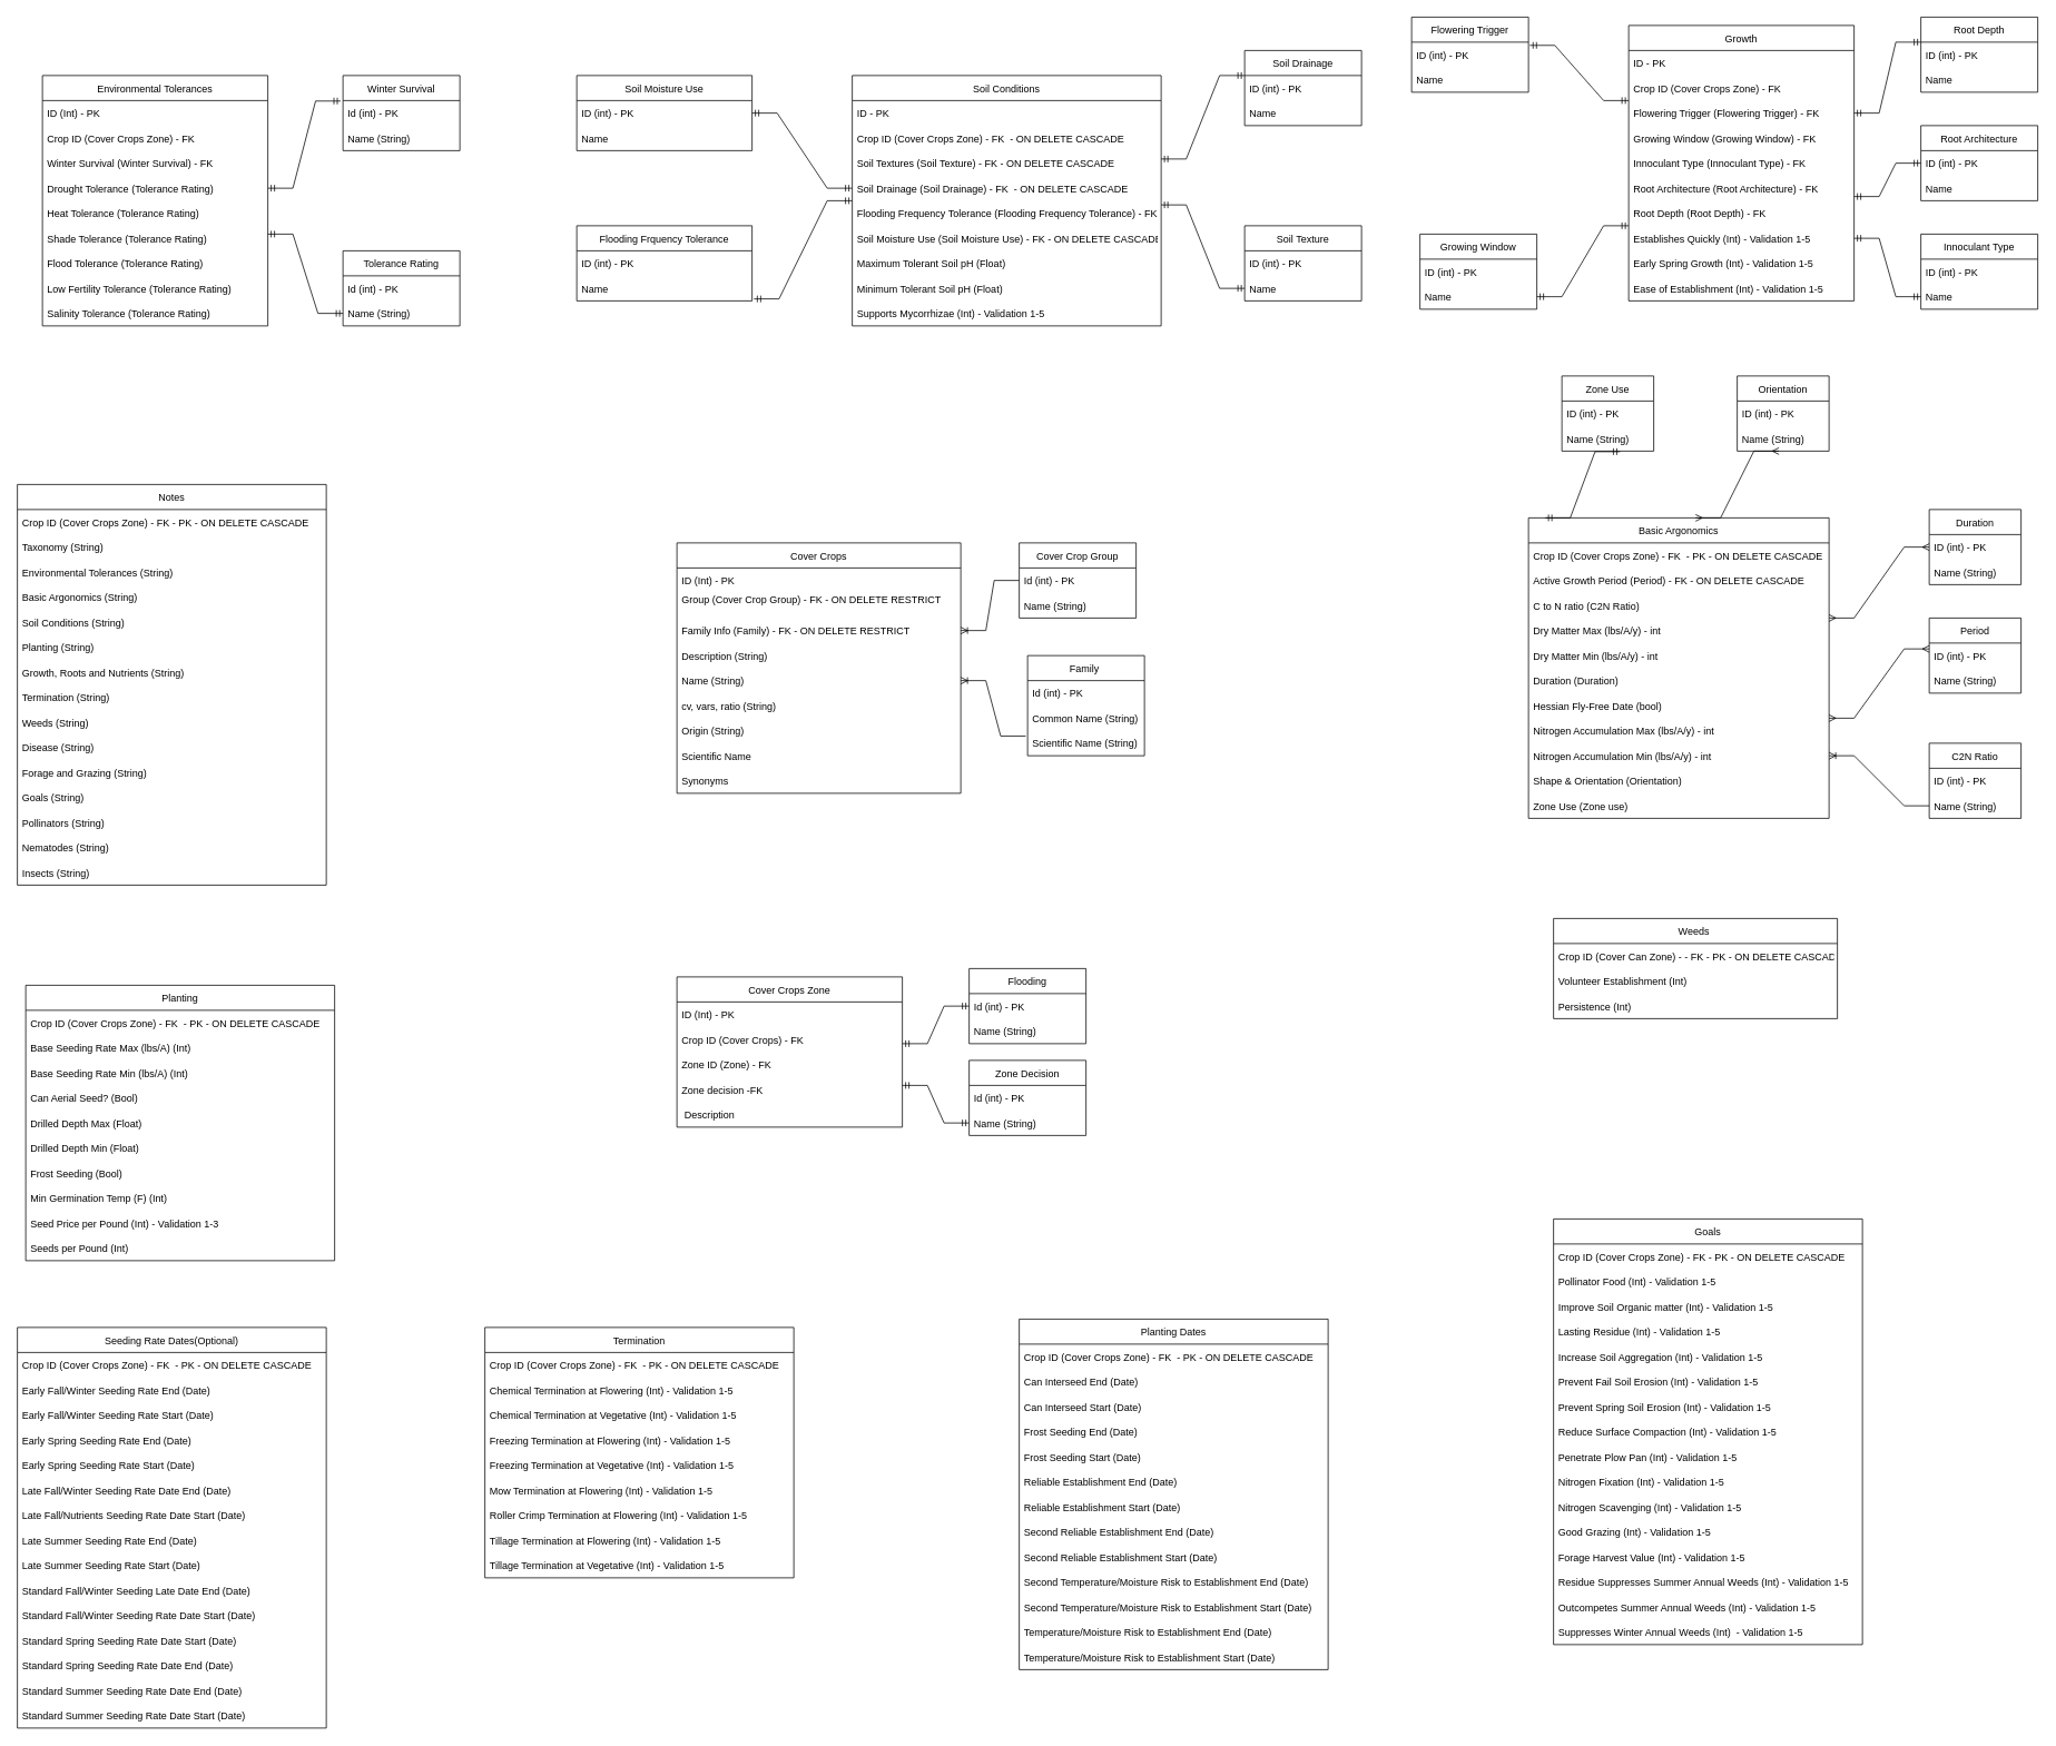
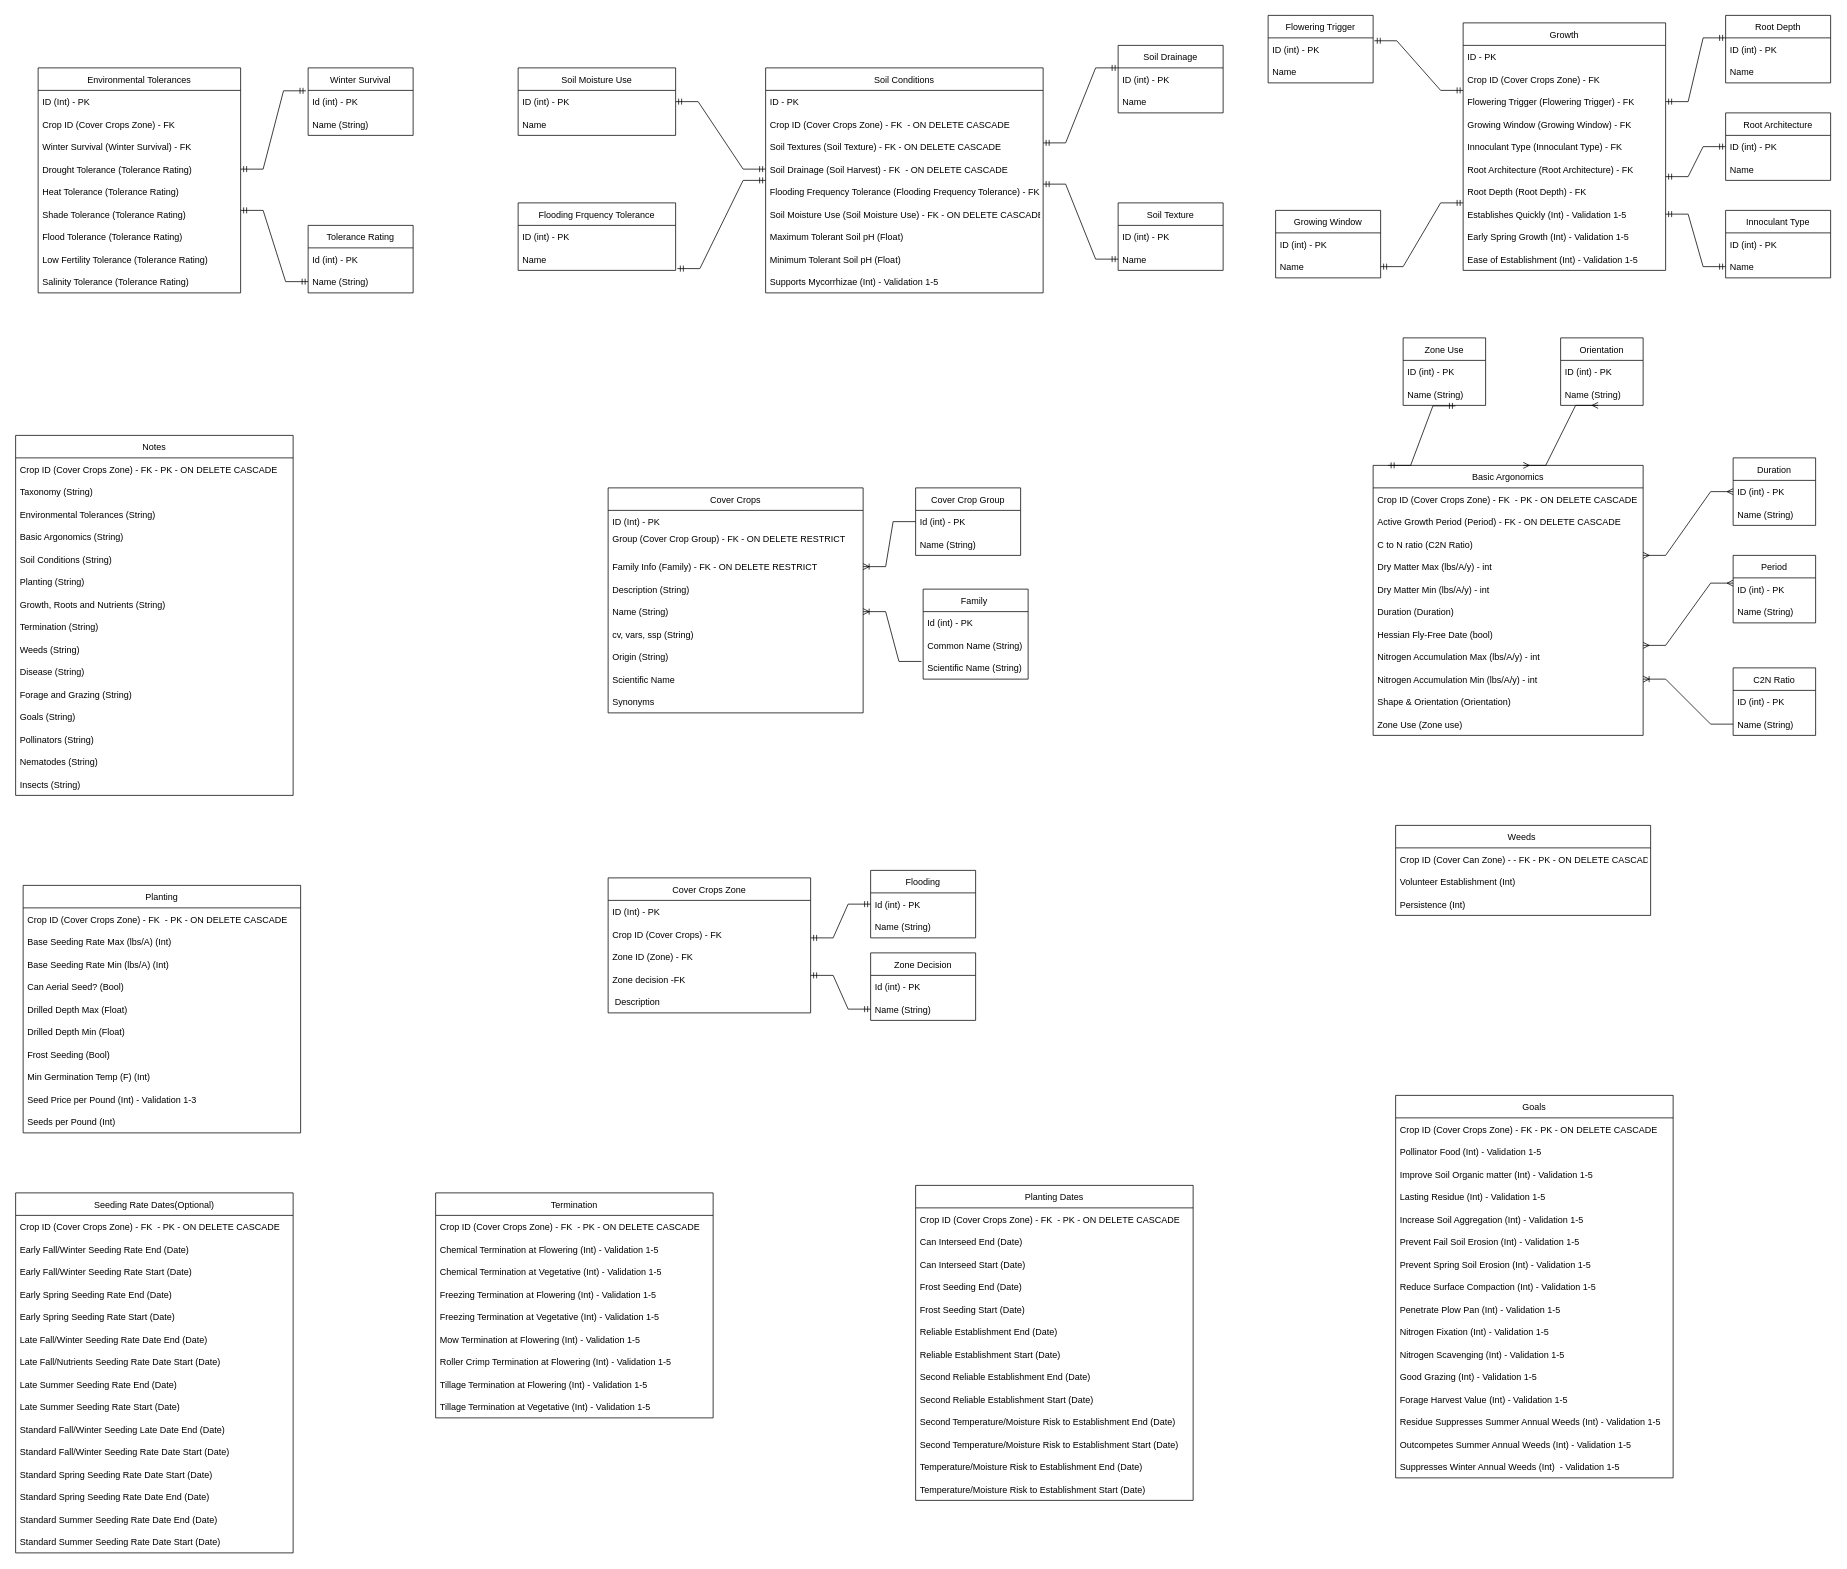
- <mxCell id="86" value="Soil Drainage (Soil Drainage) - FK  - ON DELETE CASCADE" style="text;strokeColor=none;fillColor=none;align=left;verticalAlign=middle;spacingLeft=4;spacingRight=4;overflow=hidden;points=[[0,0.5],[1,0.5]];portConstraint=eastwest;rotatable=0;" vertex="1" parent="82"><mxGeometry y="120" width="370" height="30" as="geometry" /></mxCell>
+ <mxCell id="86" value="Soil Drainage (Soil Harvest) - FK  - ON DELETE CASCADE" style="text;strokeColor=none;fillColor=none;align=left;verticalAlign=middle;spacingLeft=4;spacingRight=4;overflow=hidden;points=[[0,0.5],[1,0.5]];portConstraint=eastwest;rotatable=0;" vertex="1" parent="82"><mxGeometry y="120" width="370" height="30" as="geometry" /></mxCell>
- <mxCell id="171" value="cv, vars, ratio (String)" style="text;strokeColor=none;fillColor=none;align=left;verticalAlign=middle;spacingLeft=4;spacingRight=4;overflow=hidden;points=[[0,0.5],[1,0.5]];portConstraint=eastwest;rotatable=0;" vertex="1" parent="165"><mxGeometry y="180" width="340" height="30" as="geometry" /></mxCell>
+ <mxCell id="171" value="cv, vars, ssp (String)" style="text;strokeColor=none;fillColor=none;align=left;verticalAlign=middle;spacingLeft=4;spacingRight=4;overflow=hidden;points=[[0,0.5],[1,0.5]];portConstraint=eastwest;rotatable=0;" vertex="1" parent="165"><mxGeometry y="180" width="340" height="30" as="geometry" /></mxCell>
